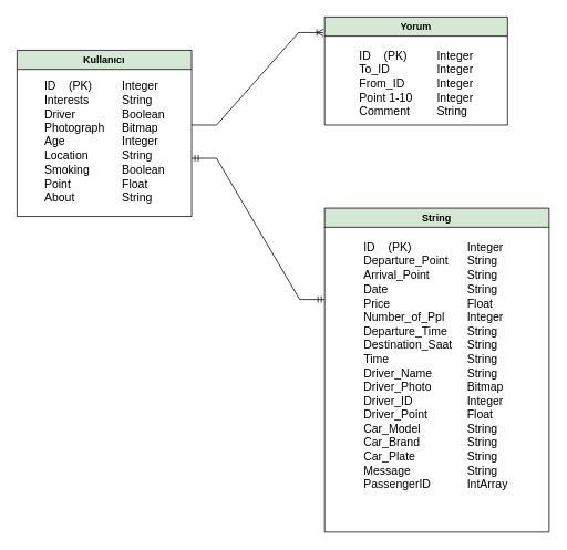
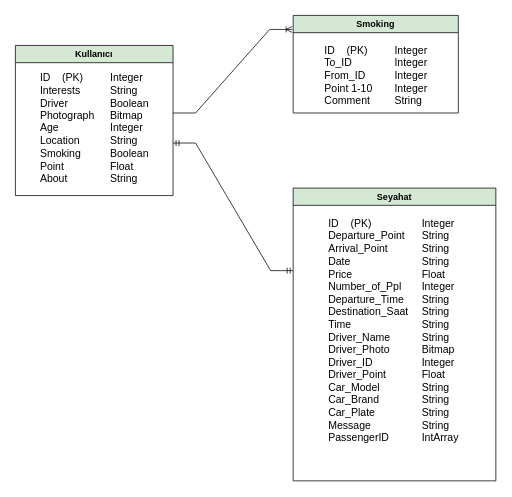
- <mxCell id="4" value="Yorum" style="swimlane;whiteSpace=wrap;html=1;fillColor=#d5e8d4;strokeColor=#000000;" parent="1" vertex="1"><mxGeometry x="390" y="20" width="220" height="130" as="geometry" /></mxCell>
+ <mxCell id="4" value="Smoking" style="swimlane;whiteSpace=wrap;html=1;fillColor=#d5e8d4;strokeColor=#000000;" parent="1" vertex="1"><mxGeometry x="390" y="20" width="220" height="130" as="geometry" /></mxCell>
- <mxCell id="6" value="String" style="swimlane;whiteSpace=wrap;html=1;fillColor=#d5e8d4;strokeColor=#000000;" parent="1" vertex="1"><mxGeometry x="390" y="250" width="270" height="390" as="geometry" /></mxCell>
+ <mxCell id="6" value="Seyahat" style="swimlane;whiteSpace=wrap;html=1;fillColor=#d5e8d4;strokeColor=#000000;" parent="1" vertex="1"><mxGeometry x="390" y="250" width="270" height="390" as="geometry" /></mxCell>
